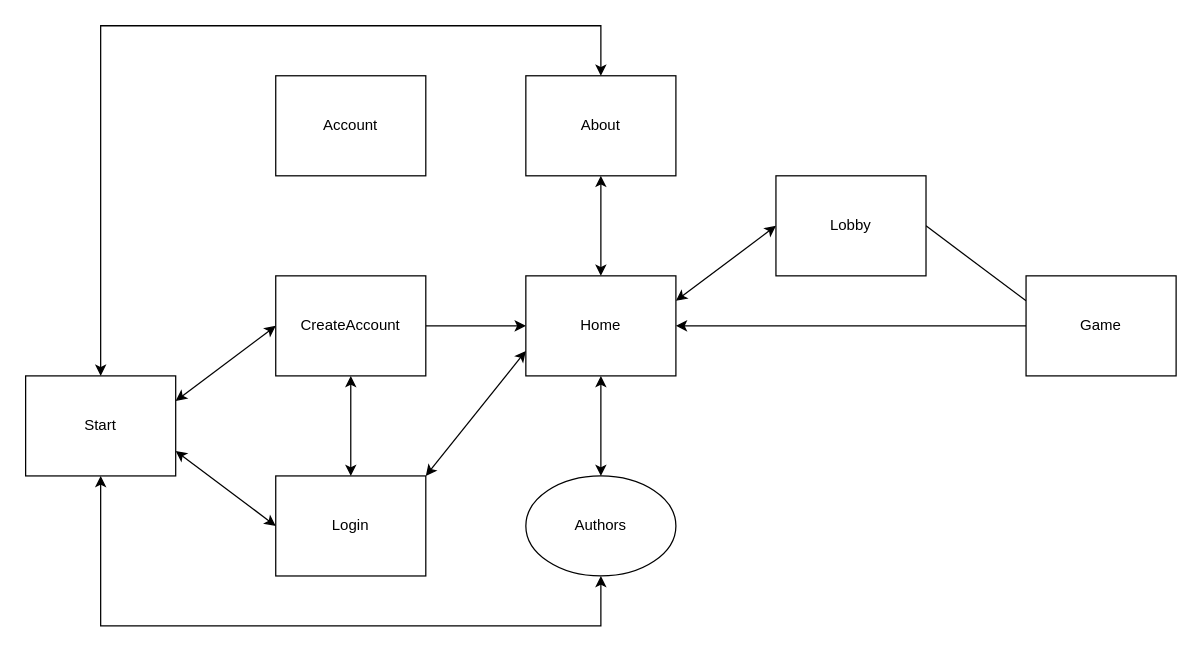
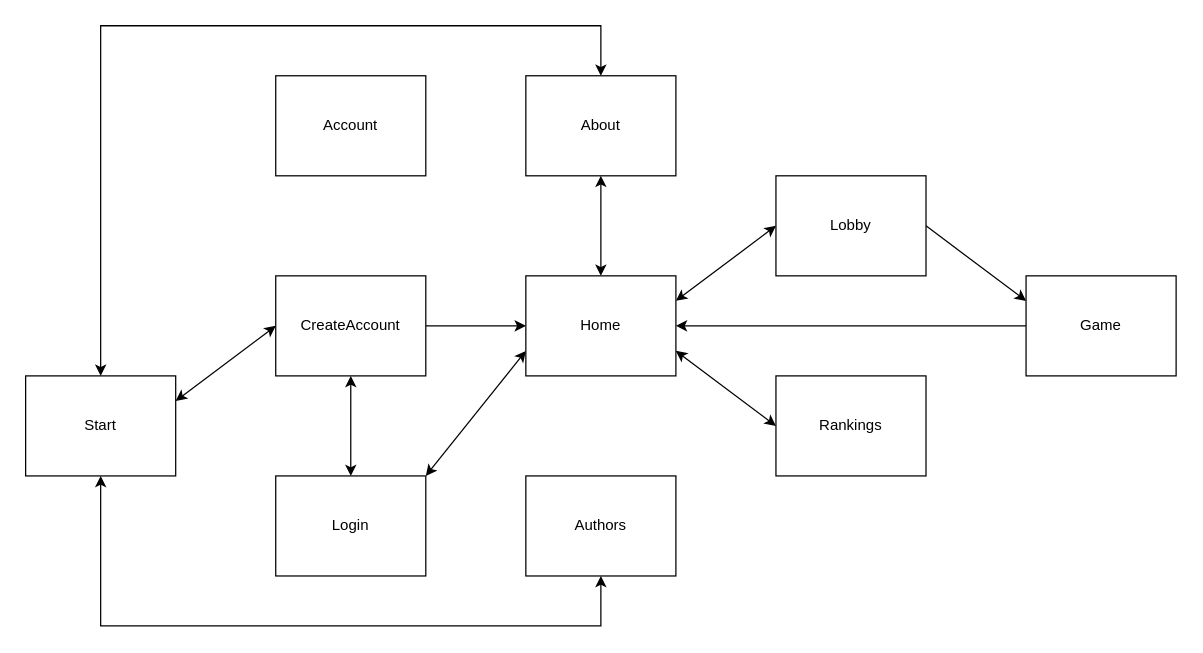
- <mxCell id="11" style="rounded=0;orthogonalLoop=1;jettySize=auto;html=1;exitX=1;exitY=0.5;exitDx=0;exitDy=0;entryX=0;entryY=0.25;entryDx=0;entryDy=0;endArrow=none;" edge="1" parent="1" source="12" target="19"><mxGeometry relative="1" as="geometry" /></mxCell>
+ <mxCell id="11" style="rounded=0;orthogonalLoop=1;jettySize=auto;html=1;exitX=1;exitY=0.5;exitDx=0;exitDy=0;entryX=0;entryY=0.25;entryDx=0;entryDy=0;" edge="1" parent="1" source="12" target="19"><mxGeometry relative="1" as="geometry" /></mxCell>
+ <mxCell id="7" style="rounded=0;orthogonalLoop=1;jettySize=auto;html=1;exitX=1;exitY=0.75;exitDx=0;exitDy=0;entryX=0;entryY=0.5;entryDx=0;entryDy=0;startArrow=classic;startFill=1;" edge="1" parent="1" source="8" target="13"><mxGeometry relative="1" as="geometry" /></mxCell>
- <mxCell id="4" style="edgeStyle=orthogonalEdgeStyle;rounded=0;orthogonalLoop=1;jettySize=auto;html=1;exitX=0.5;exitY=1;exitDx=0;exitDy=0;entryX=0.5;entryY=0;entryDx=0;entryDy=0;startArrow=classic;startFill=1;" edge="1" parent="1" source="8" target="9"><mxGeometry relative="1" as="geometry" /></mxCell>
+ <mxCell id="13" value="Rankings" style="rounded=0;whiteSpace=wrap;html=1;" vertex="1" parent="1"><mxGeometry x="620" y="300" width="120" height="80" as="geometry" /></mxCell>
- <mxCell id="16" style="rounded=0;orthogonalLoop=1;jettySize=auto;html=1;exitX=0;exitY=0.5;exitDx=0;exitDy=0;entryX=1;entryY=0.75;entryDx=0;entryDy=0;startArrow=classic;startFill=1;" edge="1" parent="1" source="17" target="24"><mxGeometry relative="1" as="geometry" /></mxCell>
- <mxCell id="9" value="Authors" style="ellipse;whiteSpace=wrap;html=1;" vertex="1" parent="1"><mxGeometry x="420" y="380" width="120" height="80" as="geometry" /></mxCell>
+ <mxCell id="9" value="Authors" style="rounded=0;whiteSpace=wrap;html=1;" vertex="1" parent="1"><mxGeometry x="420" y="380" width="120" height="80" as="geometry" /></mxCell>
